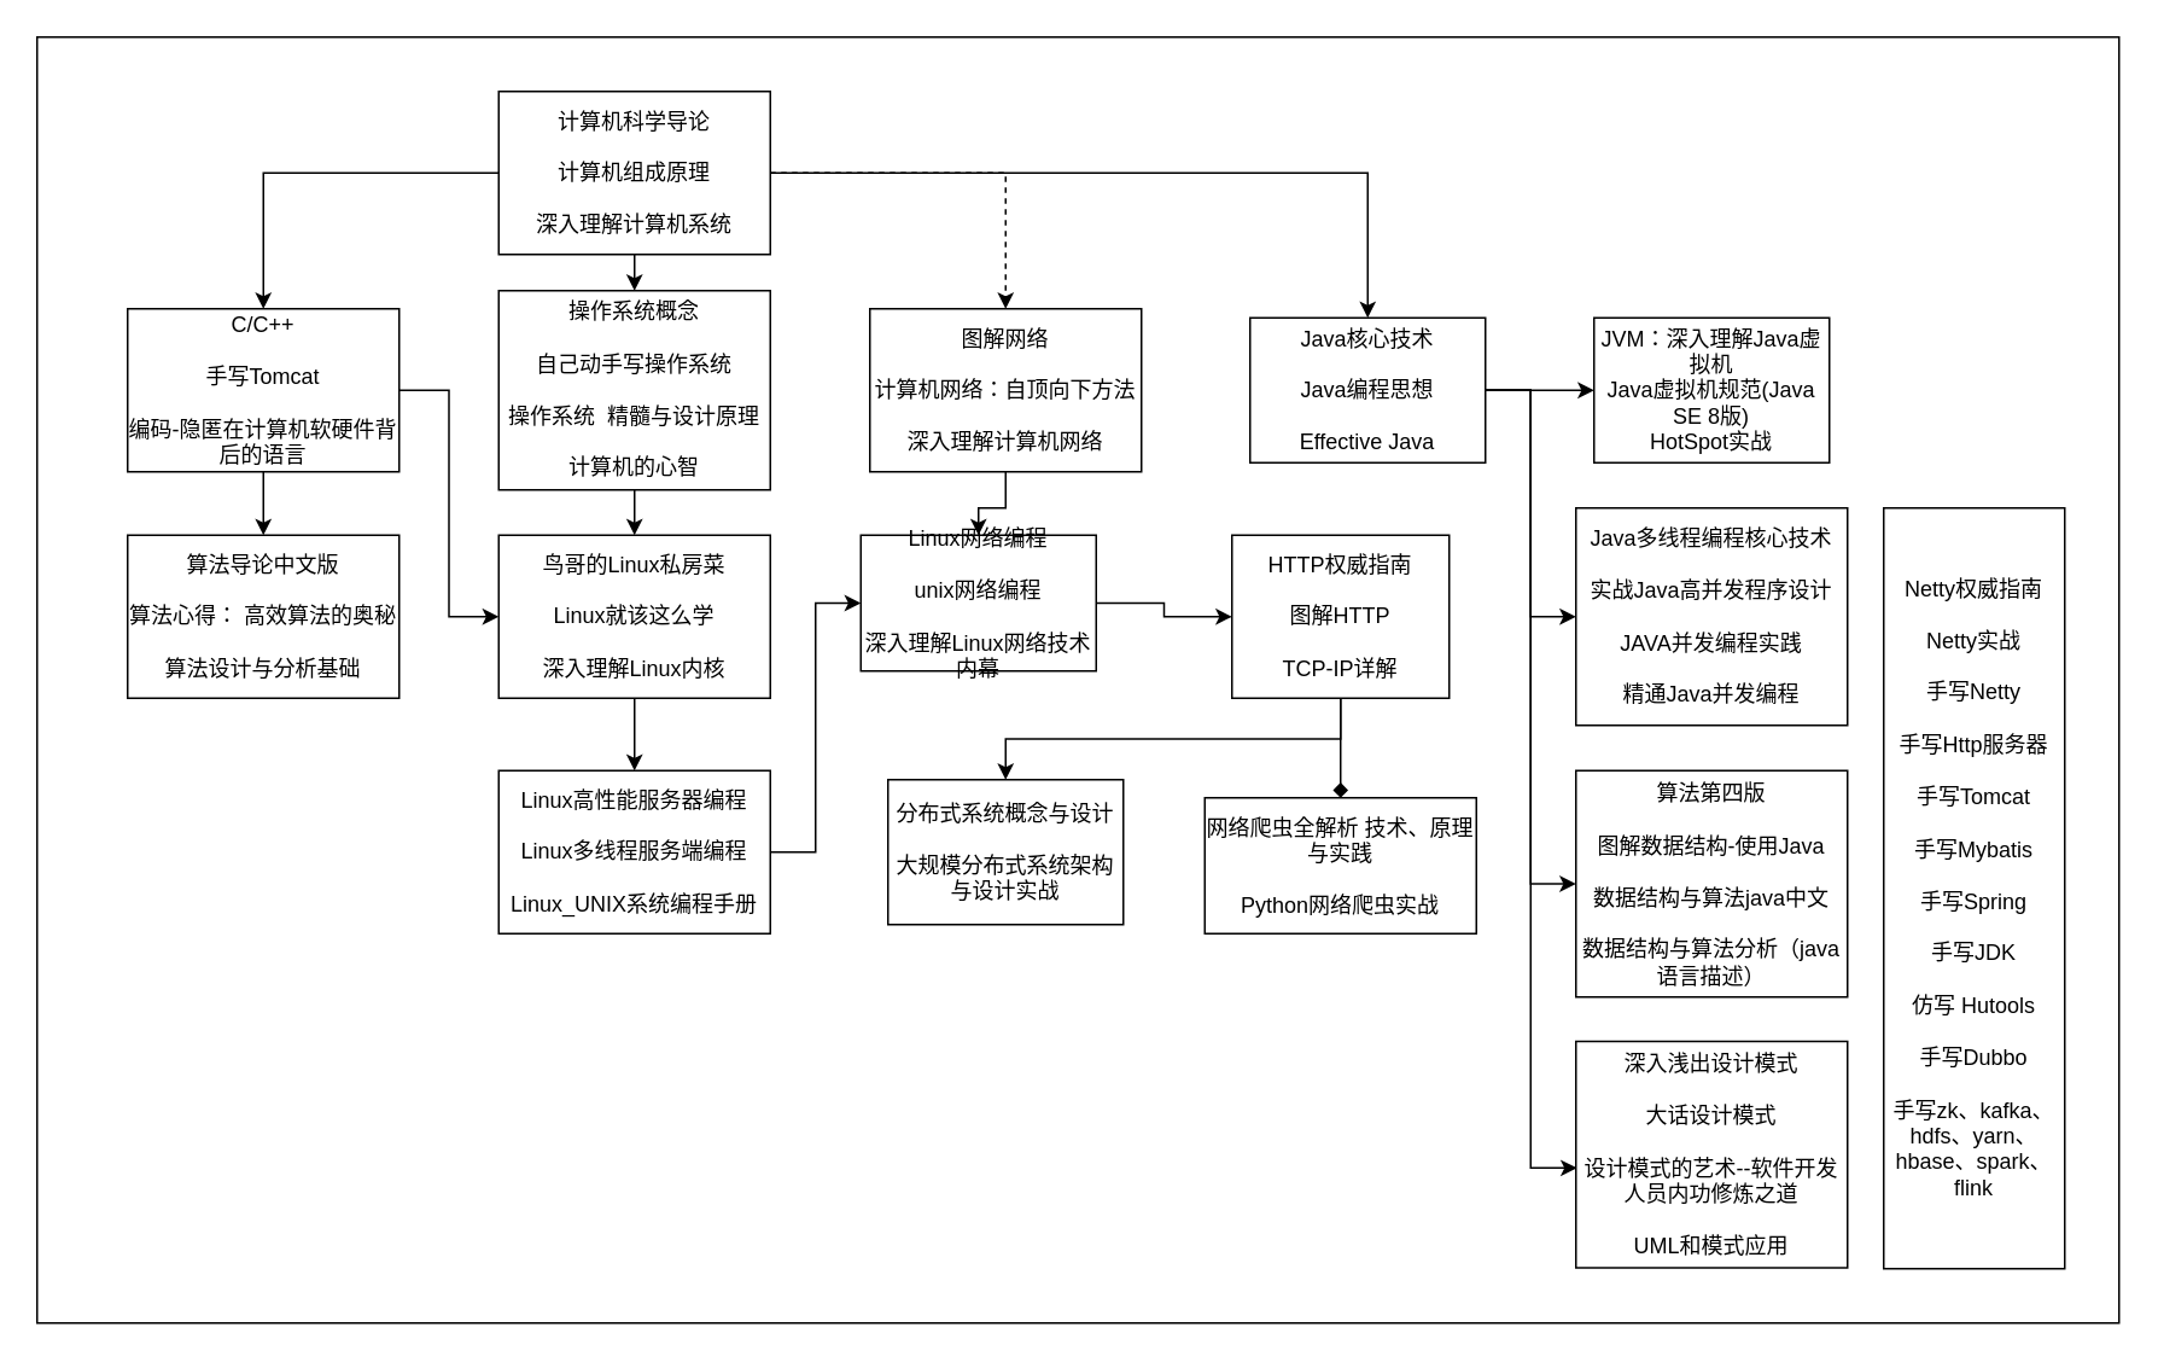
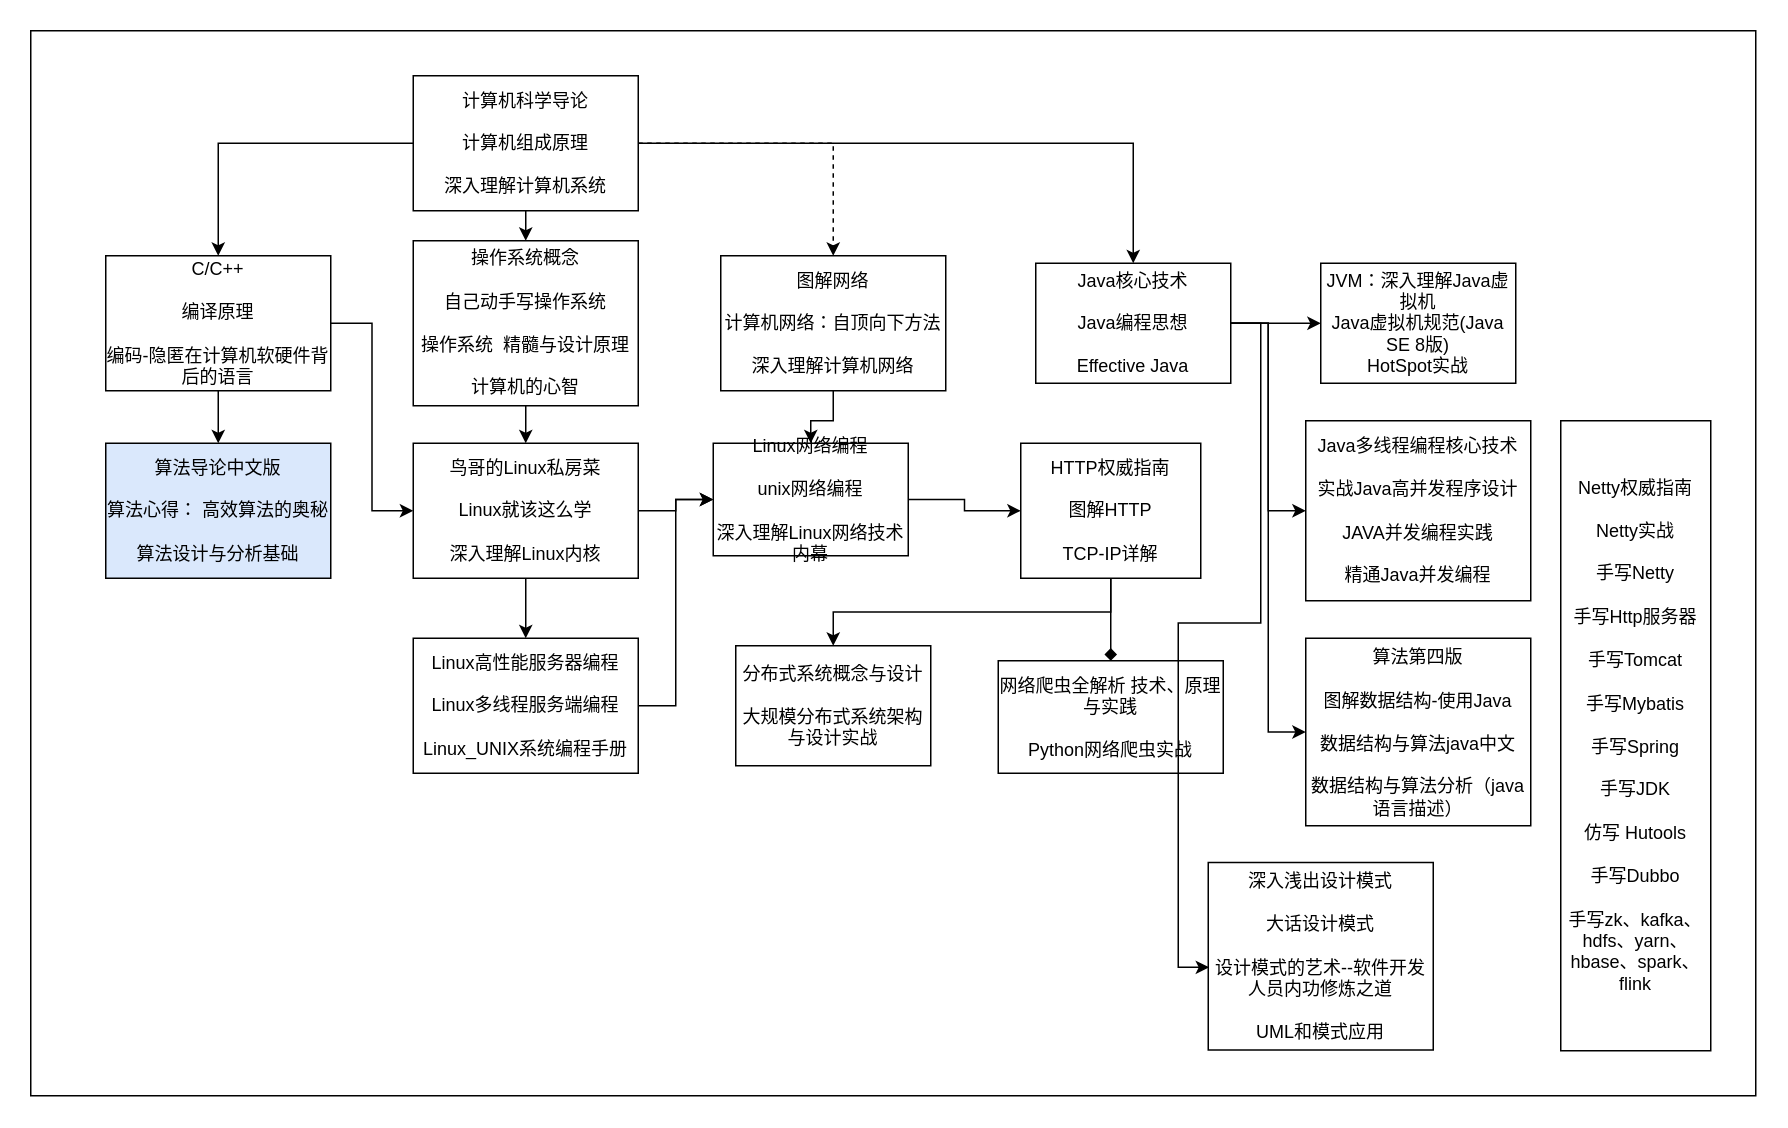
- <mxCell id="24" value="C/C++&lt;br&gt;&lt;br&gt;手写Tomcat&lt;br&gt;&lt;br&gt;编码-隐匿在计算机软硬件背后的语言" style="rounded=0;whiteSpace=wrap;html=1;" parent="1" vertex="1"><mxGeometry x="70" y="170" width="150" height="90" as="geometry" /></mxCell>
+ <mxCell id="24" value="C/C++&lt;br&gt;&lt;br&gt;编译原理&lt;br&gt;&lt;br&gt;编码-隐匿在计算机软硬件背后的语言" style="rounded=0;whiteSpace=wrap;html=1;" parent="1" vertex="1"><mxGeometry x="70" y="170" width="150" height="90" as="geometry" /></mxCell>
- <mxCell id="26" value="算法导论中文版&lt;br&gt;&lt;br&gt;算法心得： 高效算法的奥秘&lt;br&gt;&lt;br&gt;算法设计与分析基础" style="rounded=0;whiteSpace=wrap;html=1;" parent="1" vertex="1"><mxGeometry x="70" y="295" width="150" height="90" as="geometry" /></mxCell>
+ <mxCell id="26" value="算法导论中文版&lt;br&gt;&lt;br&gt;算法心得： 高效算法的奥秘&lt;br&gt;&lt;br&gt;算法设计与分析基础" style="rounded=0;whiteSpace=wrap;html=1;fillColor=#dae8fc;" parent="1" vertex="1"><mxGeometry x="70" y="295" width="150" height="90" as="geometry" /></mxCell>
+ <mxCell id="15" style="edgeStyle=orthogonalEdgeStyle;rounded=0;orthogonalLoop=1;jettySize=auto;html=1;exitX=1;exitY=0.5;exitDx=0;exitDy=0;" parent="1" source="17" target="19" edge="1"><mxGeometry relative="1" as="geometry" /></mxCell>
- <mxCell id="37" value="深入浅出设计模式&lt;br&gt;&lt;br&gt;大话设计模式&lt;br&gt;&lt;br&gt;设计模式的艺术--软件开发人员内功修炼之道&lt;br&gt;&lt;br&gt;UML和模式应用" style="rounded=0;whiteSpace=wrap;html=1;" parent="1" vertex="1"><mxGeometry x="870" y="574.5" width="150" height="125" as="geometry" /></mxCell>
+ <mxCell id="37" value="深入浅出设计模式&lt;br&gt;&lt;br&gt;大话设计模式&lt;br&gt;&lt;br&gt;设计模式的艺术--软件开发人员内功修炼之道&lt;br&gt;&lt;br&gt;UML和模式应用" style="rounded=0;whiteSpace=wrap;html=1;" parent="1" vertex="1"><mxGeometry x="805" y="574.5" width="150" height="125" as="geometry" /></mxCell>
